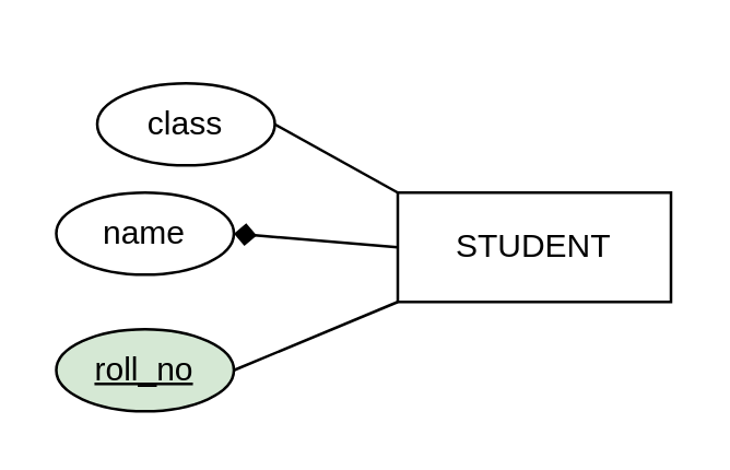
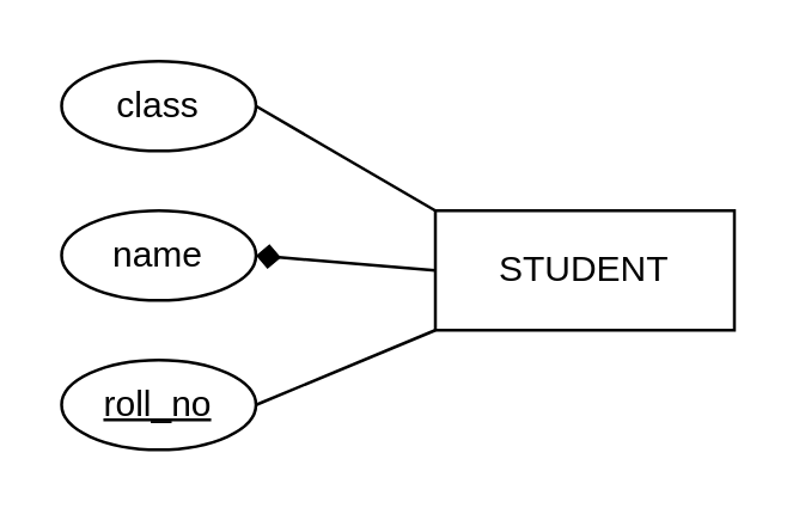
- <mxCell id="4" value="class" style="ellipse;whiteSpace=wrap;html=1;align=center;" vertex="1" parent="1"><mxGeometry x="35" y="30" width="65" height="30" as="geometry" /></mxCell>
+ <mxCell id="4" value="class" style="ellipse;whiteSpace=wrap;html=1;align=center;" vertex="1" parent="1"><mxGeometry y="20" width="65" height="30" as="geometry" x="20" /></mxCell>
- <mxCell id="5" value="roll_no" style="ellipse;whiteSpace=wrap;html=1;align=center;fontStyle=4;fillColor=#d5e8d4;" vertex="1" parent="1"><mxGeometry y="120" width="65" height="30" as="geometry" x="20" /></mxCell>
+ <mxCell id="5" value="roll_no" style="ellipse;whiteSpace=wrap;html=1;align=center;fontStyle=4;" vertex="1" parent="1"><mxGeometry y="120" width="65" height="30" as="geometry" x="20" /></mxCell>
